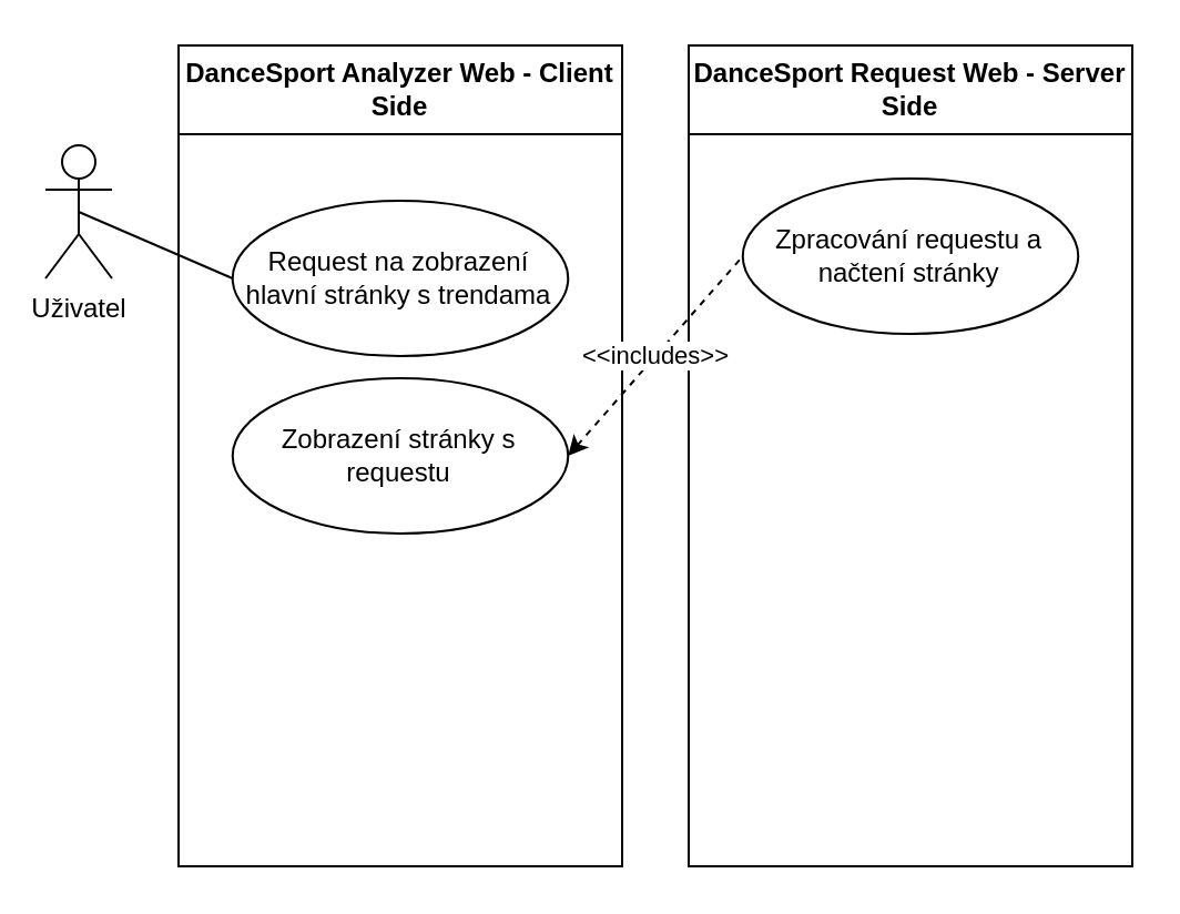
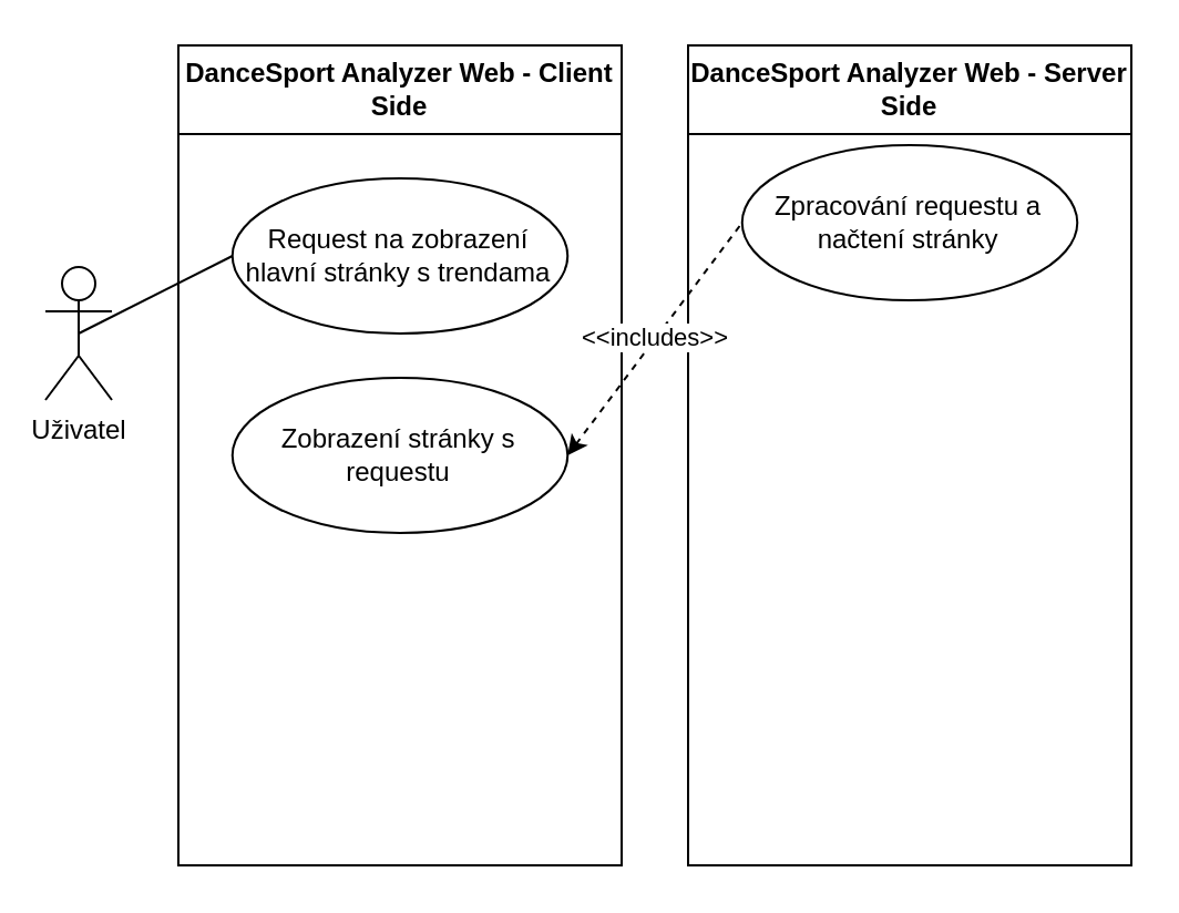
- <mxCell id="6" value="DanceSport Request Web - Server Side" style="swimlane;whiteSpace=wrap;html=1;startSize=40;" parent="1" vertex="1"><mxGeometry x="310" y="20" width="200" height="370" as="geometry" /></mxCell>
+ <mxCell id="6" value="DanceSport Analyzer Web - Server Side" style="swimlane;whiteSpace=wrap;html=1;startSize=40;" parent="1" vertex="1"><mxGeometry x="310" y="20" width="200" height="370" as="geometry" /></mxCell>
- <mxCell id="2" value="Uživatel" style="shape=umlActor;verticalLabelPosition=bottom;verticalAlign=top;html=1;outlineConnect=0;" parent="1" vertex="1"><mxGeometry x="20" y="65" width="30" height="60" as="geometry" /></mxCell>
+ <mxCell id="2" value="Uživatel" style="shape=umlActor;verticalLabelPosition=bottom;verticalAlign=top;html=1;outlineConnect=0;" parent="1" vertex="1"><mxGeometry x="20" y="120" width="30" height="60" as="geometry" /></mxCell>
- <mxCell id="7" value="Zpracování requestu a načtení stránky" style="ellipse;whiteSpace=wrap;html=1;" parent="6" vertex="1"><mxGeometry x="24.38" y="60" width="151.25" height="70" as="geometry" /></mxCell>
+ <mxCell id="7" value="Zpracování requestu a načtení stránky" style="ellipse;whiteSpace=wrap;html=1;" parent="6" vertex="1"><mxGeometry x="24.38" y="45" width="151.25" height="70" as="geometry" /></mxCell>
- <mxCell id="4" value="Request na zobrazení hlavní stránky s trendama" style="ellipse;whiteSpace=wrap;html=1;" parent="3" vertex="1"><mxGeometry x="24.38" y="70" width="151.25" height="70" as="geometry" /></mxCell>
+ <mxCell id="4" value="Request na zobrazení hlavní stránky s trendama" style="ellipse;whiteSpace=wrap;html=1;" parent="3" vertex="1"><mxGeometry x="24.38" y="60" width="151.25" height="70" as="geometry" /></mxCell>
